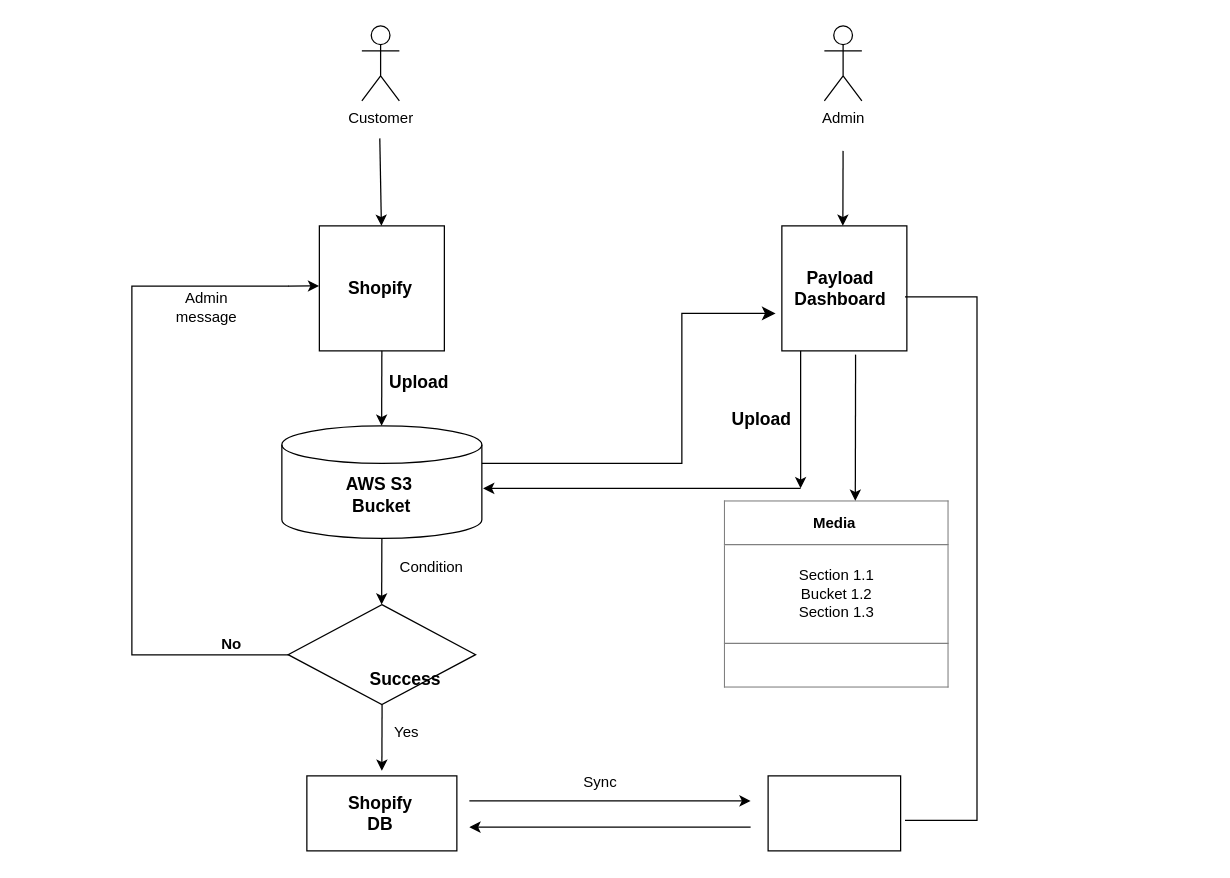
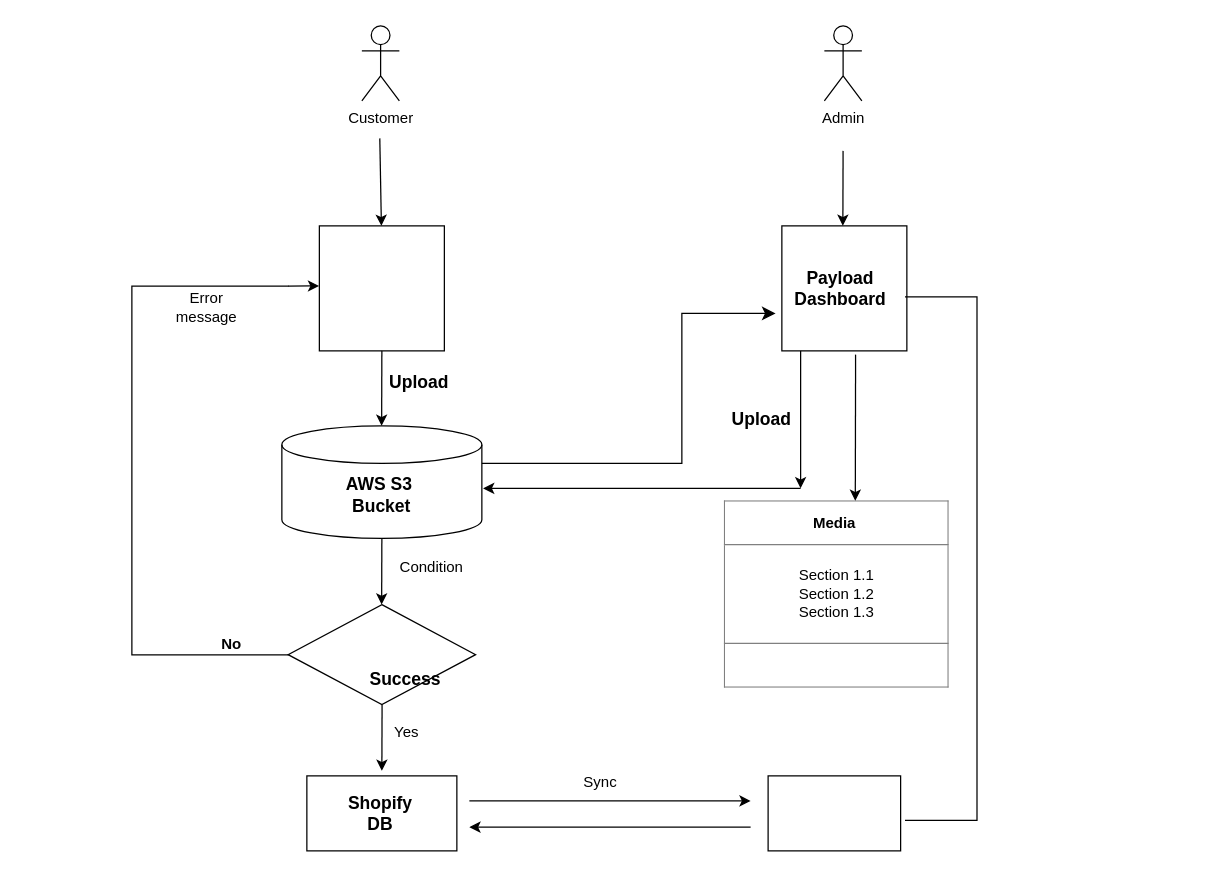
- <mxCell id="4" value="&lt;font style=&quot;font-size: 14px;&quot;&gt;&lt;b&gt;Shopify&lt;/b&gt;&lt;/font&gt;" style="text;html=1;align=center;verticalAlign=middle;whiteSpace=wrap;rounded=0;" vertex="1" parent="1"><mxGeometry x="273.99" y="215" width="60" height="30" as="geometry" /></mxCell>
- <mxCell id="19" value="&lt;font style=&quot;font-size: 12px;&quot;&gt;Admin message&lt;/font&gt;" style="text;html=1;align=center;verticalAlign=middle;whiteSpace=wrap;rounded=0;" vertex="1" parent="1"><mxGeometry x="134.99" y="230" width="60" height="30" as="geometry" /></mxCell>
+ <mxCell id="19" value="&lt;font style=&quot;font-size: 12px;&quot;&gt;Error message&lt;/font&gt;" style="text;html=1;align=center;verticalAlign=middle;whiteSpace=wrap;rounded=0;" vertex="1" parent="1"><mxGeometry x="134.99" y="230" width="60" height="30" as="geometry" /></mxCell>
- <mxCell id="35" value="&lt;table border=&quot;1&quot; width=&quot;100%&quot; height=&quot;100%&quot; cellpadding=&quot;4&quot; style=&quot;width:100%;height:100%;border-collapse:collapse;&quot;&gt;&lt;tbody&gt;&lt;tr&gt;&lt;th align=&quot;center&quot;&gt;Media&amp;nbsp;&lt;/th&gt;&lt;/tr&gt;&lt;tr&gt;&lt;td align=&quot;center&quot;&gt;Section 1.1&lt;br&gt;Bucket 1.2&lt;br&gt;Section 1.3&lt;/td&gt;&lt;/tr&gt;&lt;tr&gt;&lt;td align=&quot;center&quot;&gt;&lt;br&gt;&lt;/td&gt;&lt;/tr&gt;&lt;/tbody&gt;&lt;/table&gt;" style="text;html=1;whiteSpace=wrap;strokeColor=none;fillColor=none;overflow=fill;" vertex="1" parent="1"><mxGeometry x="578.99" y="400" width="180" height="150" as="geometry" /></mxCell>
+ <mxCell id="35" value="&lt;table border=&quot;1&quot; width=&quot;100%&quot; height=&quot;100%&quot; cellpadding=&quot;4&quot; style=&quot;width:100%;height:100%;border-collapse:collapse;&quot;&gt;&lt;tbody&gt;&lt;tr&gt;&lt;th align=&quot;center&quot;&gt;Media&amp;nbsp;&lt;/th&gt;&lt;/tr&gt;&lt;tr&gt;&lt;td align=&quot;center&quot;&gt;Section 1.1&lt;br&gt;Section 1.2&lt;br&gt;Section 1.3&lt;/td&gt;&lt;/tr&gt;&lt;tr&gt;&lt;td align=&quot;center&quot;&gt;&lt;br&gt;&lt;/td&gt;&lt;/tr&gt;&lt;/tbody&gt;&lt;/table&gt;" style="text;html=1;whiteSpace=wrap;strokeColor=none;fillColor=none;overflow=fill;" vertex="1" parent="1"><mxGeometry x="578.99" y="400" width="180" height="150" as="geometry" /></mxCell>
